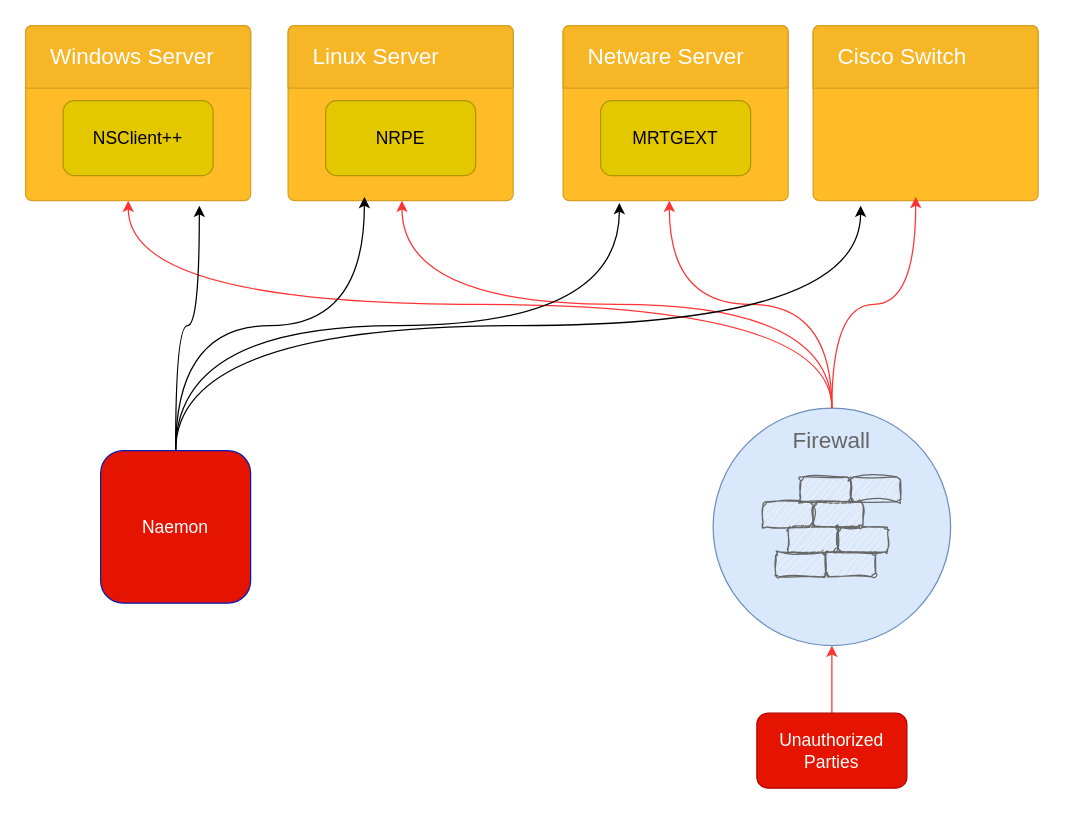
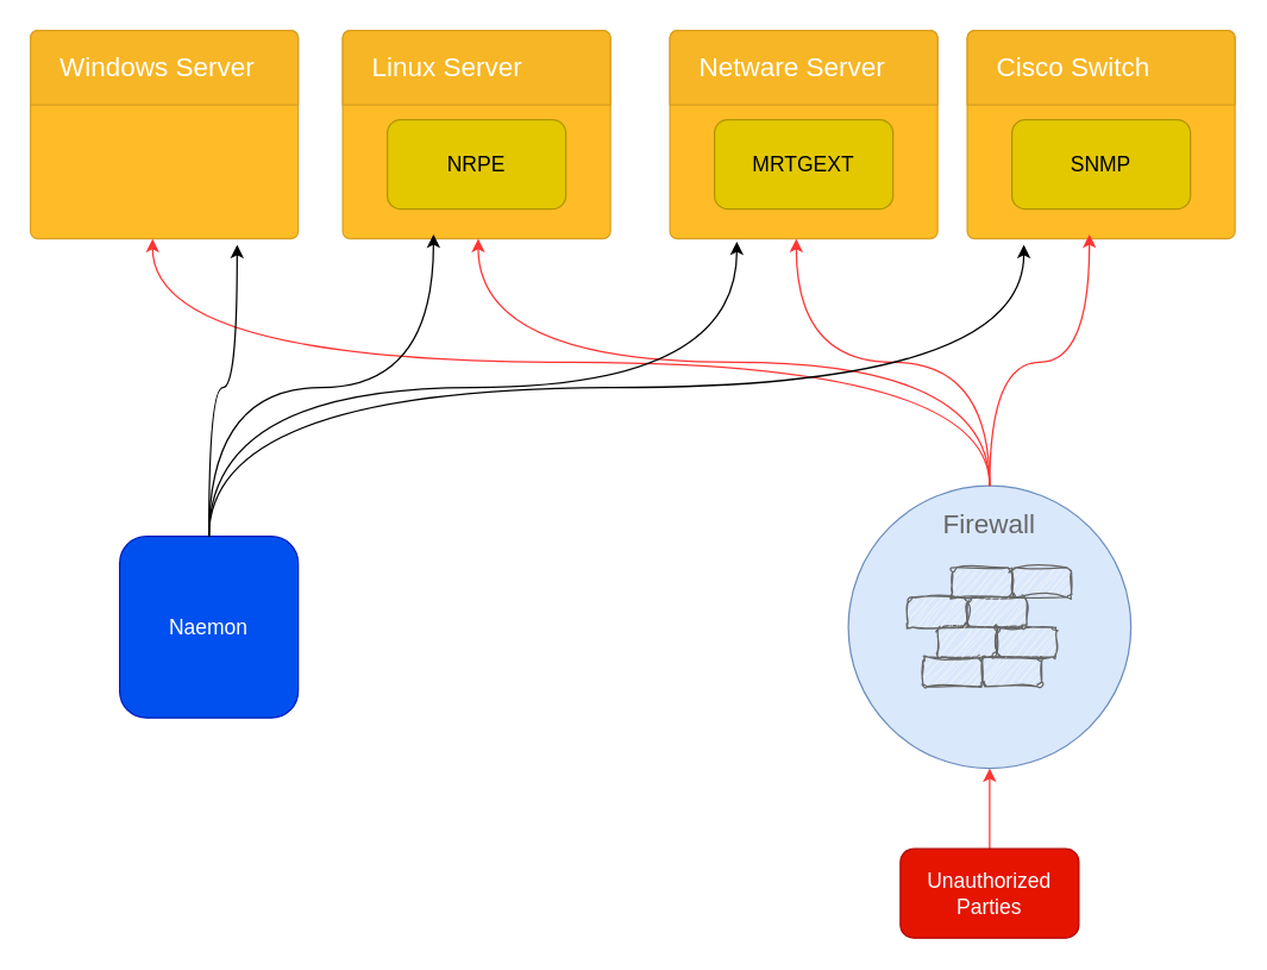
- <mxCell id="16" value="&lt;font style=&quot;font-size: 14px;&quot;&gt;NSClient++&lt;/font&gt;" style="rounded=1;whiteSpace=wrap;html=1;fillColor=#e3c800;fontColor=#000000;strokeColor=#B09500;" vertex="1" parent="14"><mxGeometry x="30" y="60" width="120" height="60" as="geometry" /></mxCell>
+ <mxCell id="25" value="&lt;font style=&quot;font-size: 14px;&quot;&gt;SNMP&lt;/font&gt;" style="rounded=1;whiteSpace=wrap;html=1;fillColor=#e3c800;fontColor=#000000;strokeColor=#B09500;" vertex="1" parent="23"><mxGeometry x="30" y="60" width="120" height="60" as="geometry" /></mxCell>
- <mxCell id="13" value="&lt;font style=&quot;font-size: 14px;&quot;&gt;Naemon&lt;/font&gt;" style="rounded=1;whiteSpace=wrap;html=1;fillColor=#e51400;strokeColor=#001DBC;fontColor=#ffffff;" vertex="1" parent="1"><mxGeometry x="80" y="360" width="120" height="122" as="geometry" /></mxCell>
+ <mxCell id="13" value="&lt;font style=&quot;font-size: 14px;&quot;&gt;Naemon&lt;/font&gt;" style="rounded=1;whiteSpace=wrap;html=1;fillColor=#0050ef;strokeColor=#001DBC;fontColor=#ffffff;" vertex="1" parent="1"><mxGeometry x="80" y="360" width="120" height="122" as="geometry" /></mxCell>
